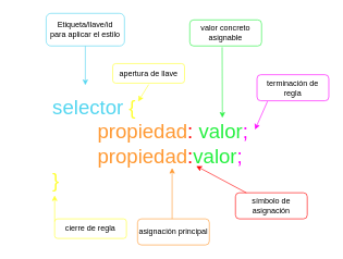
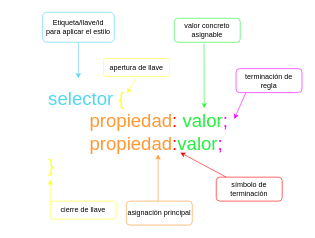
- <mxCell id="14" value="símbolo de asignación" style="text;html=1;strokeColor=#FF0000;fillColor=none;align=center;verticalAlign=middle;whiteSpace=wrap;rounded=1;" vertex="1" parent="1"><mxGeometry x="360" y="295" width="110" height="40" as="geometry" /></mxCell>
+ <mxCell id="14" value="símbolo de terminación" style="text;html=1;strokeColor=#FF0000;fillColor=none;align=center;verticalAlign=middle;whiteSpace=wrap;rounded=1;" vertex="1" parent="1"><mxGeometry x="360" y="295" width="110" height="40" as="geometry" /></mxCell>
- <mxCell id="16" value="cierre de regla" style="text;html=1;strokeColor=#FFFF33;fillColor=none;align=center;verticalAlign=middle;whiteSpace=wrap;rounded=1;" vertex="1" parent="1"><mxGeometry x="83" y="335" width="110" height="30" as="geometry" /></mxCell>
+ <mxCell id="16" value="cierre de llave" style="text;html=1;strokeColor=#FFFF33;fillColor=none;align=center;verticalAlign=middle;whiteSpace=wrap;rounded=1;" vertex="1" parent="1"><mxGeometry x="83" y="335" width="110" height="30" as="geometry" /></mxCell>
